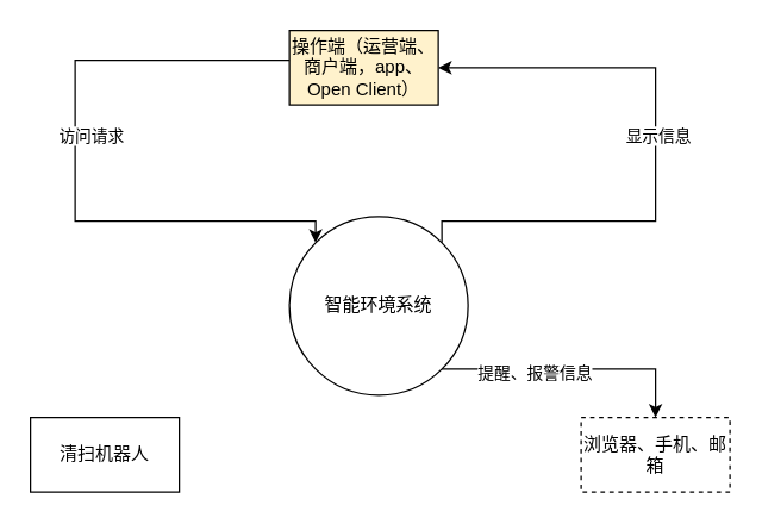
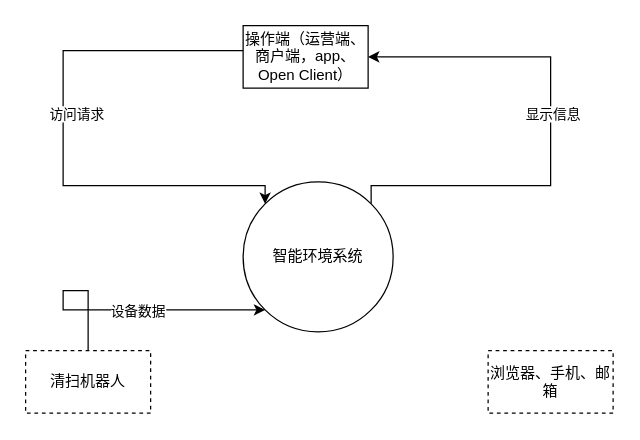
- <mxCell id="12" value="操作端（运营端、商户端，app、Open Client）" style="html=1;dashed=0;whiteSpace=wrap;fillColor=#fff2cc;" vertex="1" parent="1"><mxGeometry x="194" y="20" width="100" height="50" as="geometry" /></mxCell>
+ <mxCell id="12" value="操作端（运营端、商户端，app、Open Client）" style="html=1;dashed=0;whiteSpace=wrap;" vertex="1" parent="1"><mxGeometry x="194" y="20" width="100" height="50" as="geometry" /></mxCell>
+ <mxCell id="7" style="edgeStyle=orthogonalEdgeStyle;rounded=0;orthogonalLoop=1;jettySize=auto;html=1;exitX=0.5;exitY=0;exitDx=0;exitDy=0;entryX=0;entryY=1;entryDx=0;entryDy=0;" edge="1" parent="1" source="9" target="6"><mxGeometry relative="1" as="geometry"><Array as="points"><mxPoint x="50" y="232" /></Array></mxGeometry></mxCell>
+ <mxCell id="8" value="设备数据" style="edgeLabel;html=1;align=center;verticalAlign=middle;resizable=0;points=[];" vertex="1" connectable="0" parent="7"><mxGeometry x="0.164" y="-1" relative="1" as="geometry"><mxPoint as="offset" /></mxGeometry></mxCell>
- <mxCell id="2" style="edgeStyle=orthogonalEdgeStyle;rounded=0;orthogonalLoop=1;jettySize=auto;html=1;exitX=1;exitY=1;exitDx=0;exitDy=0;entryX=0.5;entryY=0;entryDx=0;entryDy=0;" edge="1" parent="1" source="6" target="13"><mxGeometry relative="1" as="geometry"><mxPoint x="390" y="260" as="targetPoint" /></mxGeometry></mxCell>
- <mxCell id="3" value="提醒、报警信息" style="edgeLabel;html=1;align=center;verticalAlign=middle;resizable=0;points=[];" vertex="1" connectable="0" parent="2"><mxGeometry x="-0.3" y="-2" relative="1" as="geometry"><mxPoint as="offset" /></mxGeometry></mxCell>
- <mxCell id="9" value="清扫机器人" style="html=1;dashed=0;whiteSpace=wrap;" vertex="1" parent="1"><mxGeometry x="20" y="280" width="100" height="50" as="geometry" /></mxCell>
+ <mxCell id="9" value="清扫机器人" style="html=1;dashed=1;whiteSpace=wrap;" vertex="1" parent="1"><mxGeometry x="20" y="280" width="100" height="50" as="geometry" /></mxCell>
